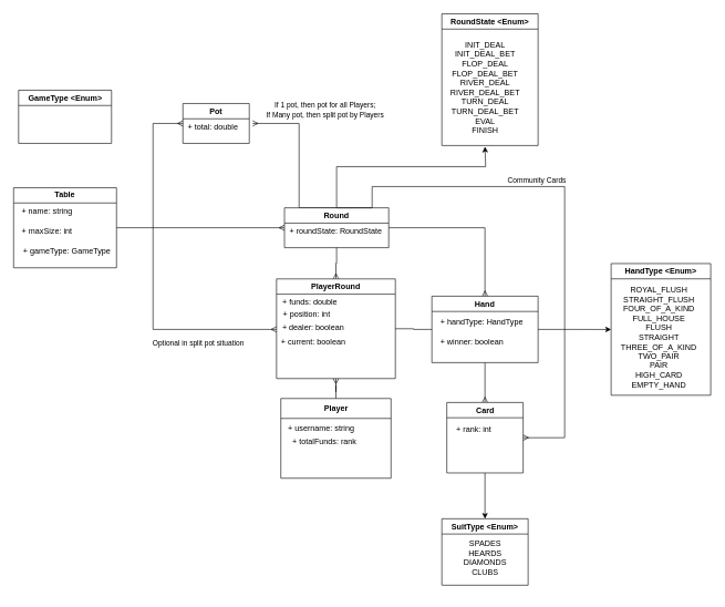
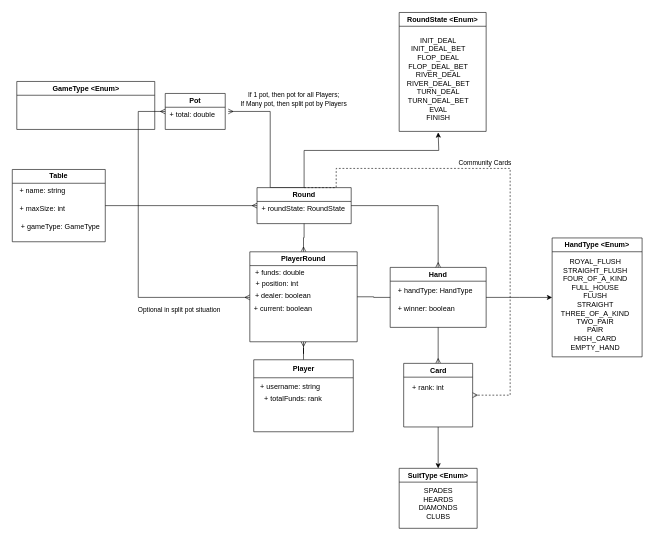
- <mxCell id="38" value="GameType &amp;lt;Enum&amp;gt;" style="swimlane;whiteSpace=wrap;html=1;startSize=23;" vertex="1" parent="1"><mxGeometry x="27.5" y="135" width="140" height="80" as="geometry"><mxRectangle x="110" y="70" width="80" height="30" as="alternateBounds" /></mxGeometry></mxCell>
+ <mxCell id="38" value="GameType &amp;lt;Enum&amp;gt;" style="swimlane;whiteSpace=wrap;html=1;startSize=23;" vertex="1" parent="1"><mxGeometry x="27.5" y="135" width="230" height="80" as="geometry"><mxRectangle x="110" y="70" width="80" height="30" as="alternateBounds" /></mxGeometry></mxCell>
- <mxCell id="32" style="edgeStyle=orthogonalEdgeStyle;rounded=0;orthogonalLoop=1;jettySize=auto;html=1;exitX=0.5;exitY=0;exitDx=0;exitDy=0;endArrow=ERmany;endFill=0;entryX=1;entryY=0.5;entryDx=0;entryDy=0;" edge="1" parent="1" source="24" target="17"><mxGeometry relative="1" as="geometry"><mxPoint x="900" y="312" as="sourcePoint" /><mxPoint x="765" y="704" as="targetPoint" /><Array as="points"><mxPoint x="560" y="312" /><mxPoint x="560" y="280" /><mxPoint x="850" y="280" /><mxPoint x="850" y="658" /></Array></mxGeometry></mxCell>
+ <mxCell id="32" style="edgeStyle=orthogonalEdgeStyle;rounded=0;orthogonalLoop=1;jettySize=auto;html=1;exitX=0.5;exitY=0;exitDx=0;exitDy=0;endArrow=ERmany;endFill=0;entryX=1;entryY=0.5;entryDx=0;entryDy=0;dashed=1;" edge="1" parent="1" source="24" target="17"><mxGeometry relative="1" as="geometry"><mxPoint x="900" y="312" as="sourcePoint" /><mxPoint x="765" y="704" as="targetPoint" /><Array as="points"><mxPoint x="560" y="312" /><mxPoint x="560" y="280" /><mxPoint x="850" y="280" /><mxPoint x="850" y="658" /></Array></mxGeometry></mxCell>
